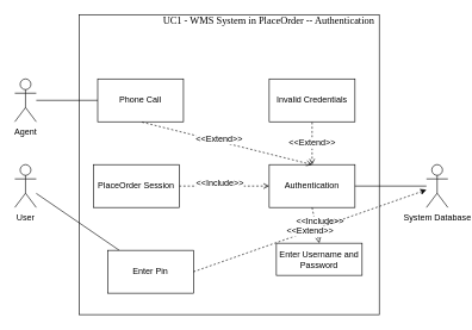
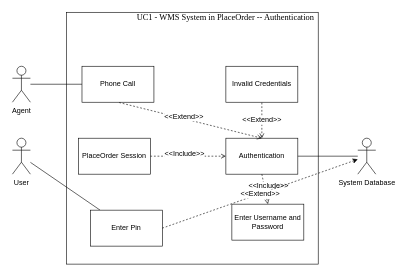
- <mxCell id="14" value="Enter Username and Password" style="rounded=0;whiteSpace=wrap;html=1;" parent="1" vertex="1"><mxGeometry x="386" y="340" width="120" height="45" as="geometry" /></mxCell>
+ <mxCell id="14" value="Enter Username and Password" style="rounded=0;whiteSpace=wrap;html=1;" parent="1" vertex="1"><mxGeometry x="386" y="340" width="120" height="60" as="geometry" /></mxCell>
